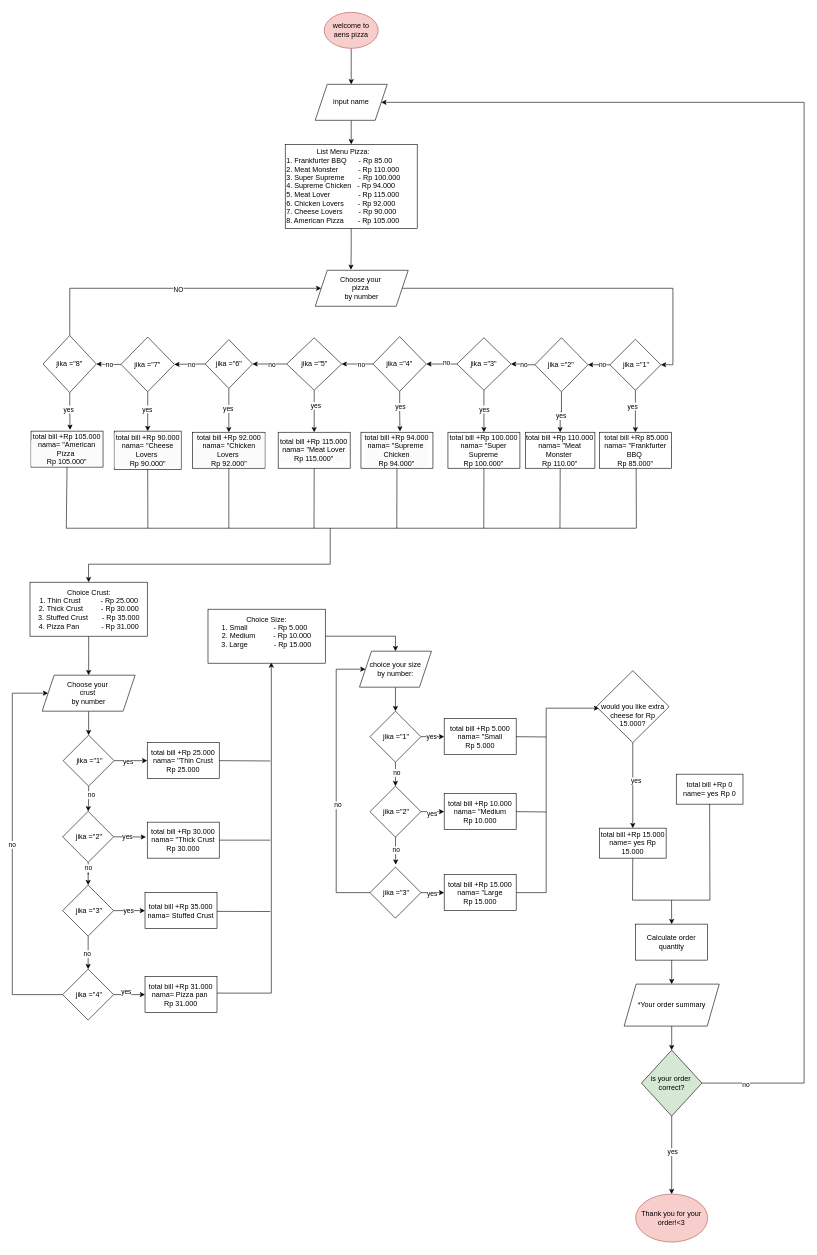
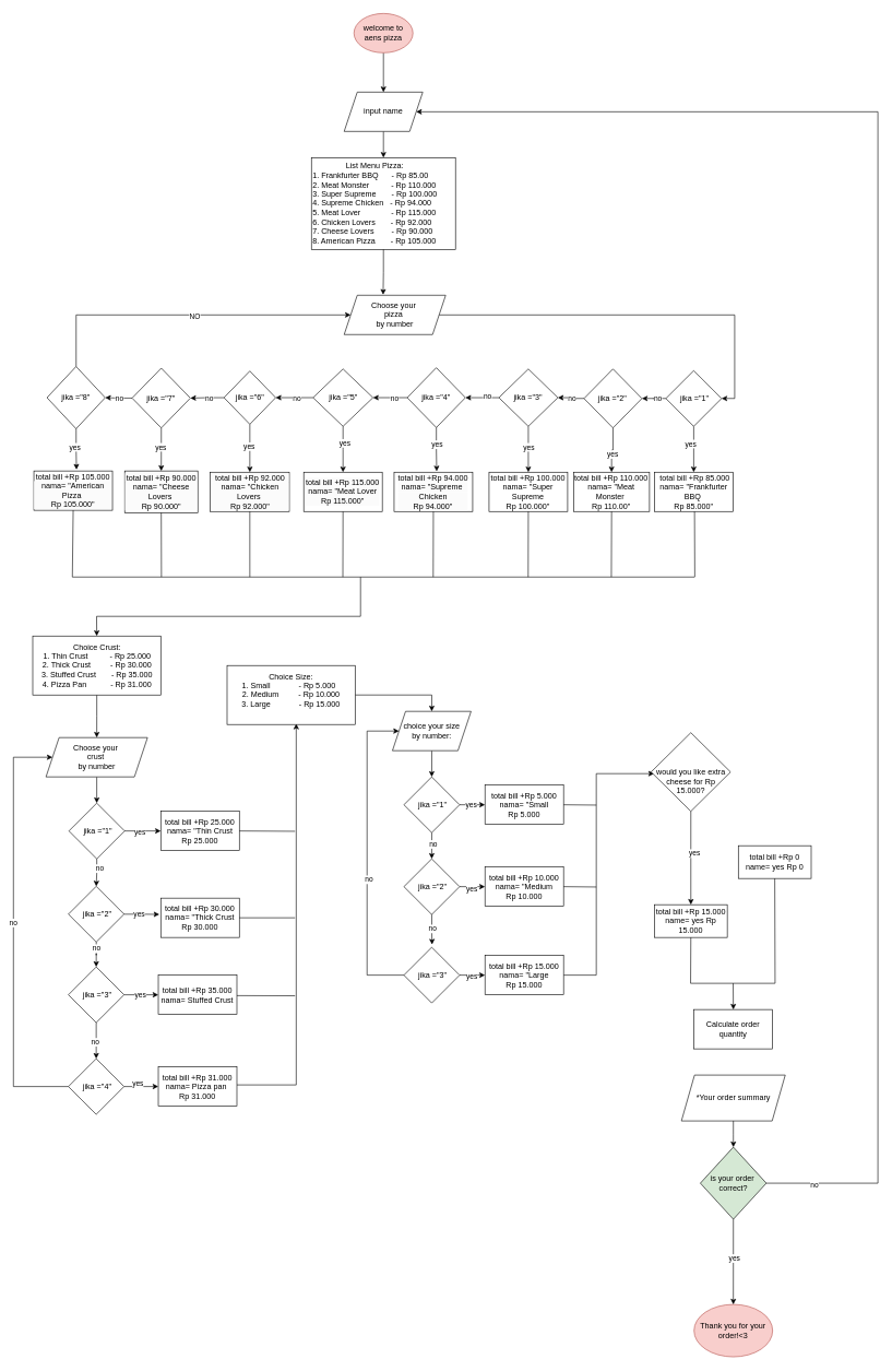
- <mxCell id="10" style="edgeStyle=orthogonalEdgeStyle;rounded=0;orthogonalLoop=1;jettySize=auto;html=1;exitX=0.5;exitY=1;exitDx=0;exitDy=0;entryX=0.5;entryY=0;entryDx=0;entryDy=0;" parent="1" source="11" target="13" edge="1"><mxGeometry relative="1" as="geometry" /></mxCell>
